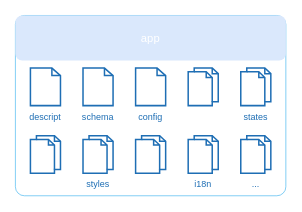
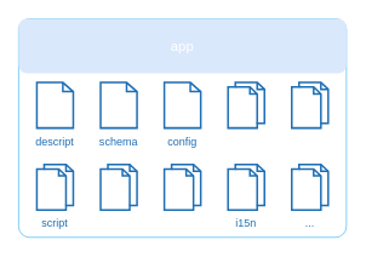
- <mxCell id="9" value="states" style="text;html=1;align=center;verticalAlign=middle;whiteSpace=wrap;rounded=0;fontColor=#1E6EB4;" vertex="1" parent="1"><mxGeometry x="310" y="140" width="60" height="30" as="geometry" /></mxCell>
+ <mxCell id="10" value="script" style="text;html=1;align=center;verticalAlign=middle;whiteSpace=wrap;rounded=0;fontColor=#1E6EB4;" vertex="1" parent="1"><mxGeometry x="30" y="230" width="60" height="30" as="geometry" /></mxCell>
- <mxCell id="13" value="styles" style="text;html=1;align=center;verticalAlign=middle;whiteSpace=wrap;rounded=0;fontColor=#1E6EB4;" vertex="1" parent="1"><mxGeometry x="100" y="230" width="60" height="30" as="geometry" /></mxCell>
- <mxCell id="15" value="i18n" style="text;html=1;align=center;verticalAlign=middle;whiteSpace=wrap;rounded=0;fontColor=#1E6EB4;" vertex="1" parent="1"><mxGeometry x="240" y="230" width="60" height="30" as="geometry" /></mxCell>
+ <mxCell id="15" value="i15n" style="text;html=1;align=center;verticalAlign=middle;whiteSpace=wrap;rounded=0;fontColor=#1E6EB4;" vertex="1" parent="1"><mxGeometry x="240" y="230" width="60" height="30" as="geometry" /></mxCell>
